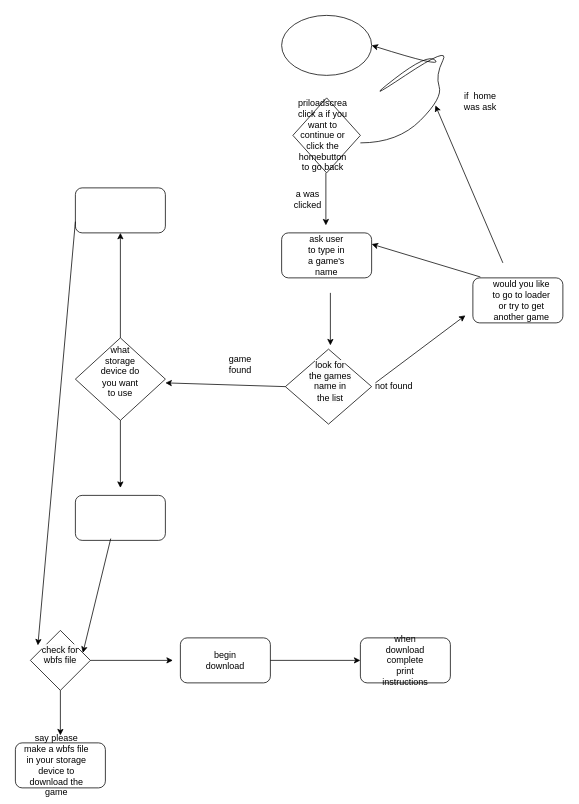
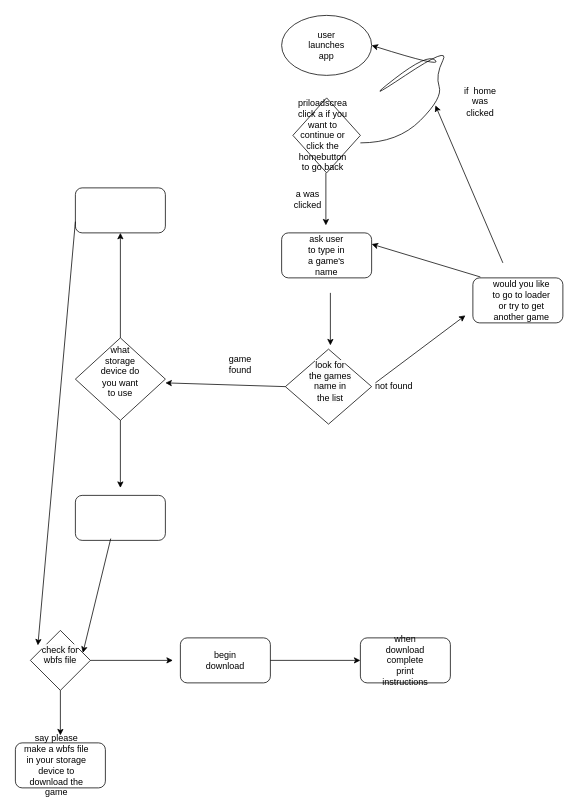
+ <mxCell id="3" value="user launches app" style="text;html=1;strokeColor=none;fillColor=none;align=center;verticalAlign=middle;whiteSpace=wrap;rounded=0;" vertex="1" parent="1"><mxGeometry x="405" y="45" width="60" height="30" as="geometry" /></mxCell>
- <mxCell id="19" value="if&amp;nbsp; home was ask" style="text;html=1;strokeColor=none;fillColor=none;align=center;verticalAlign=middle;whiteSpace=wrap;rounded=0;" vertex="1" parent="1"><mxGeometry x="610" width="60" height="30" as="geometry" y="120" /></mxCell>
+ <mxCell id="19" value="if&amp;nbsp; home was clicked" style="text;html=1;strokeColor=none;fillColor=none;align=center;verticalAlign=middle;whiteSpace=wrap;rounded=0;" vertex="1" parent="1"><mxGeometry x="610" width="60" height="30" as="geometry" y="120" /></mxCell>
